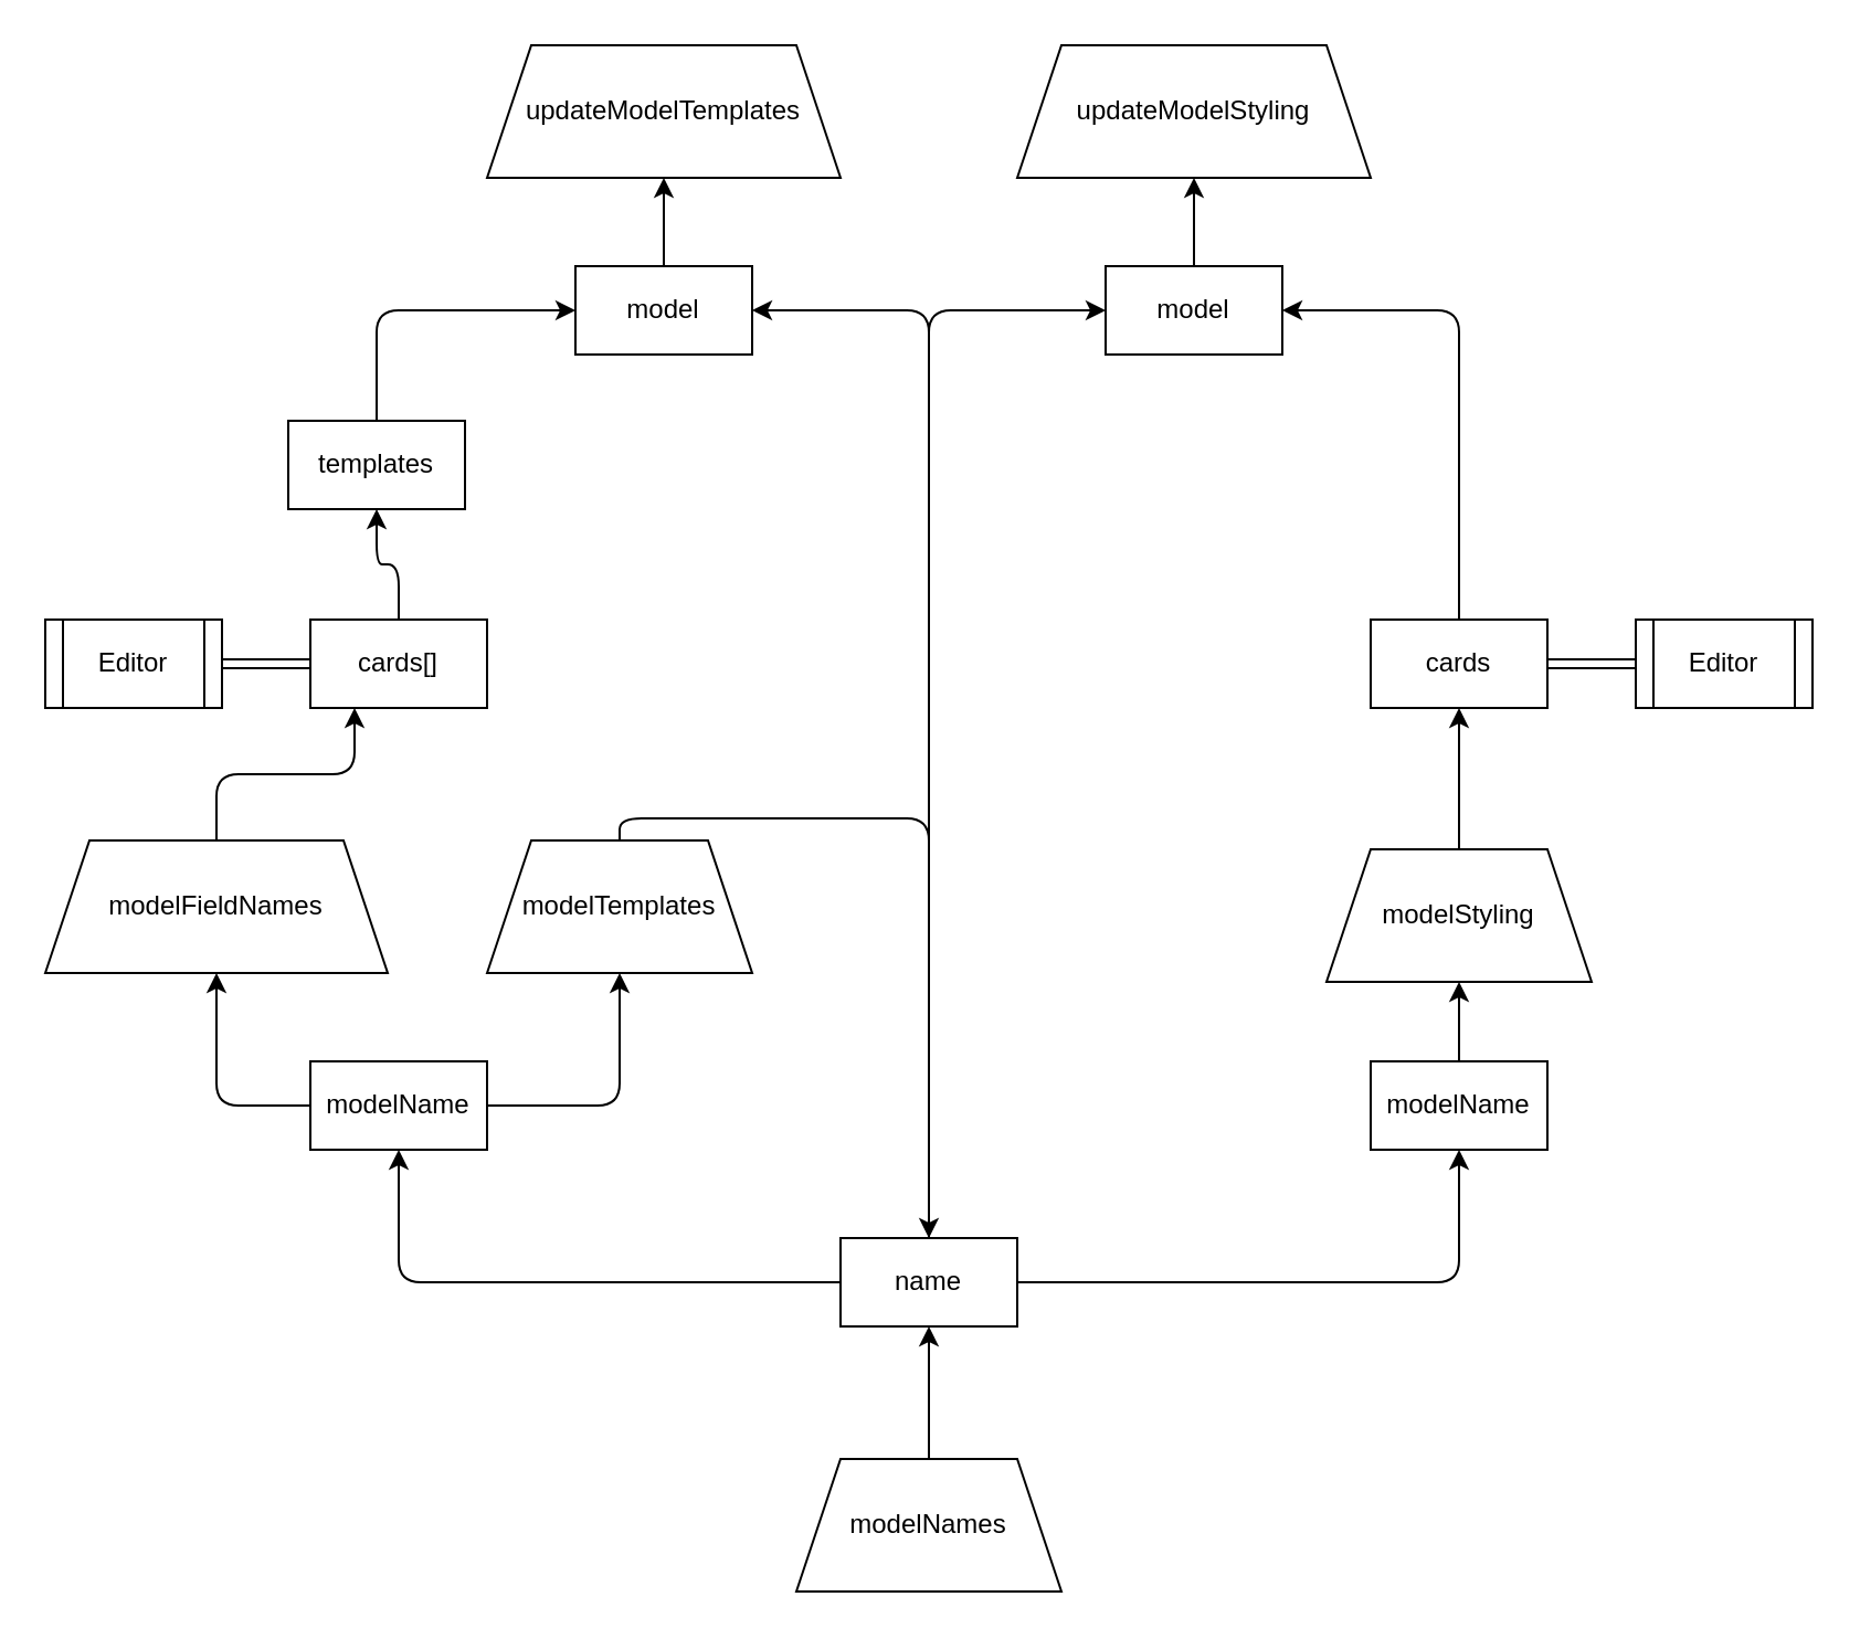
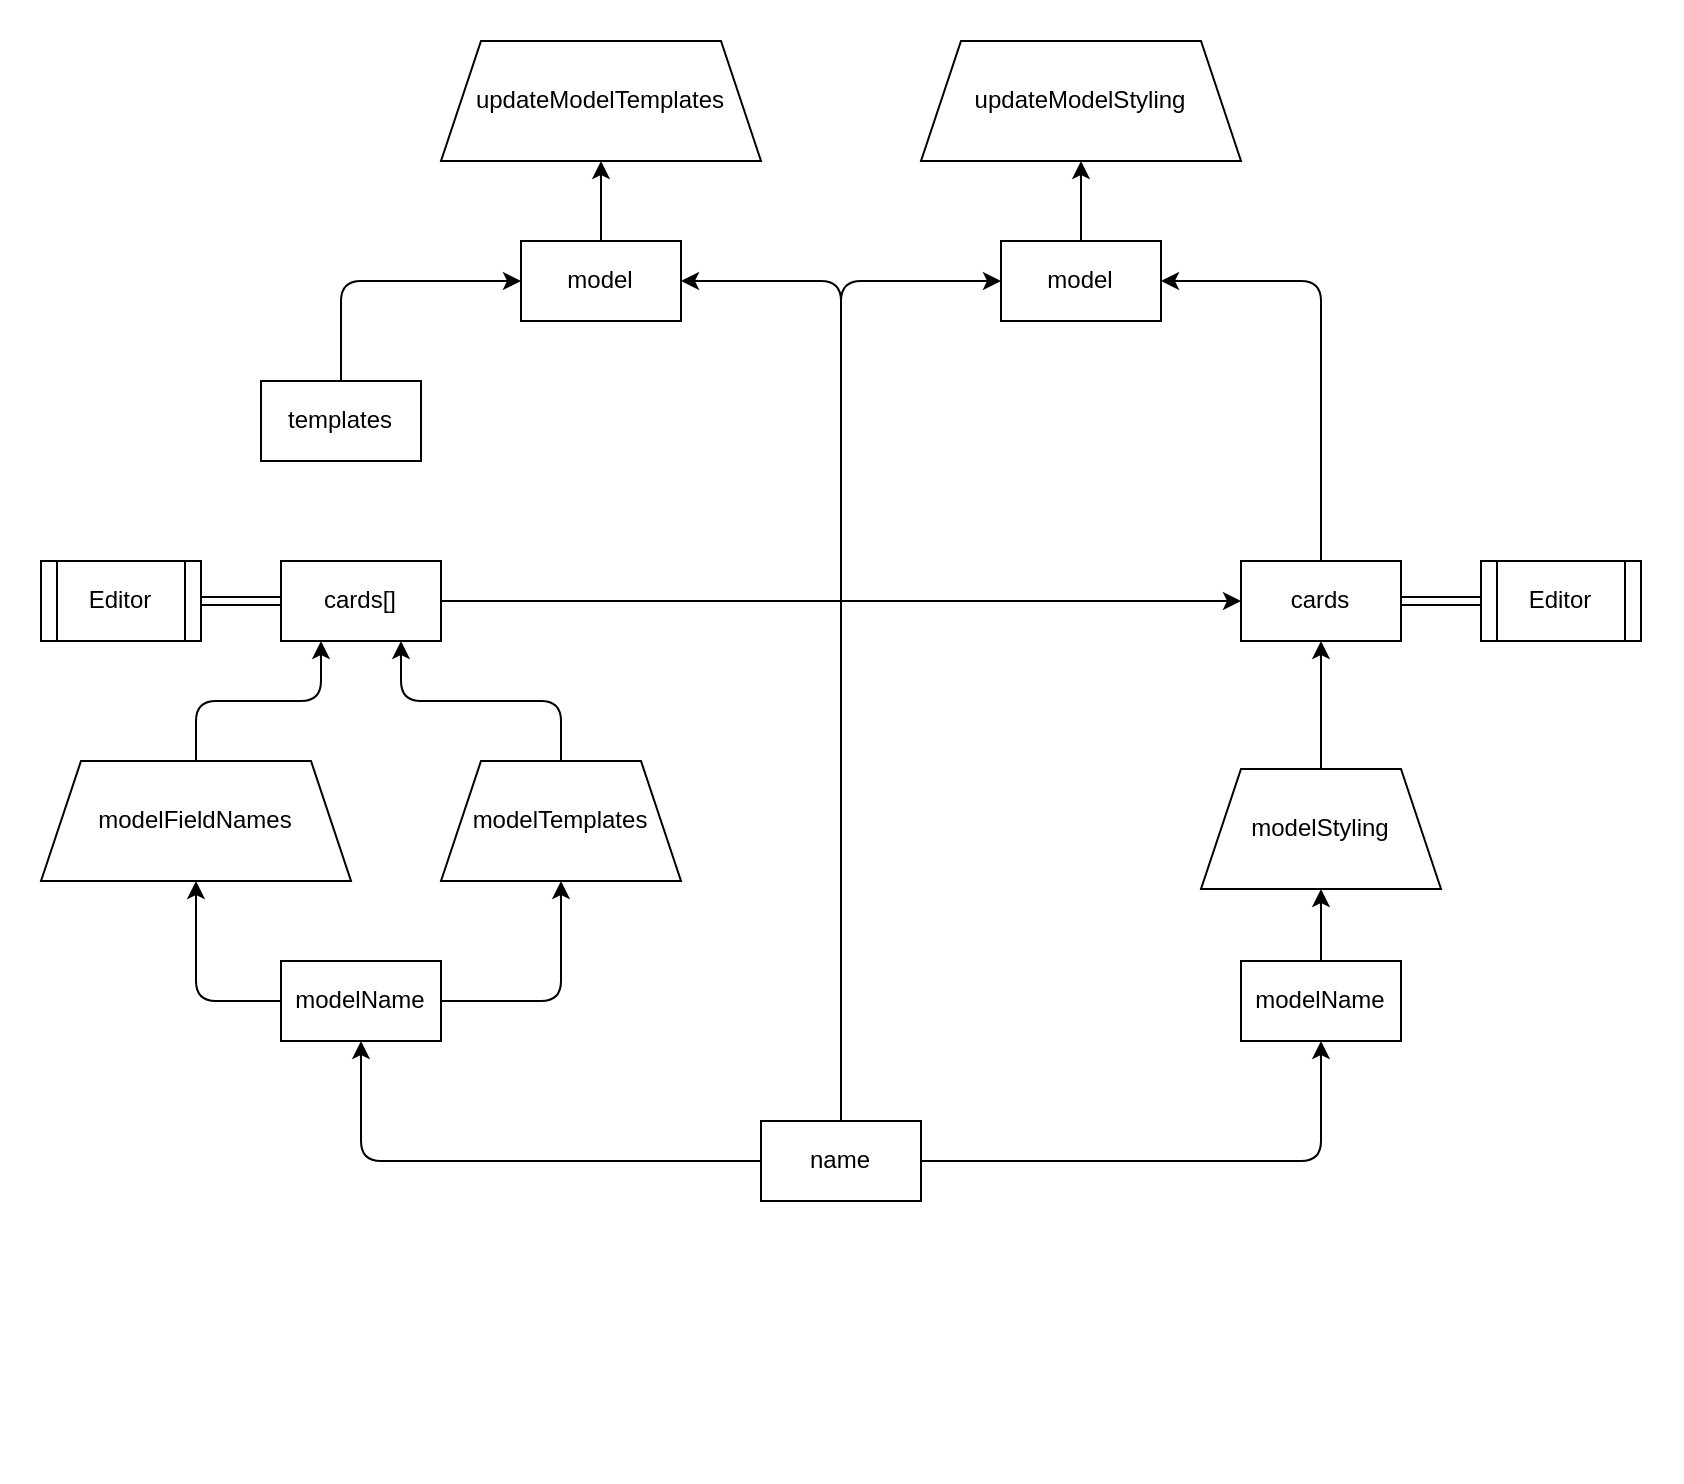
- <mxCell id="12" value="" style="edgeStyle=orthogonalEdgeStyle;html=1;" parent="1" source="14" target="11" edge="1"><mxGeometry relative="1" as="geometry" /></mxCell>
+ <mxCell id="12" value="" style="edgeStyle=orthogonalEdgeStyle;html=1;" parent="1" source="14" target="30" edge="1"><mxGeometry relative="1" as="geometry" /></mxCell>
- <mxCell id="16" style="edgeStyle=orthogonalEdgeStyle;html=1;exitX=0.5;exitY=0;exitDx=0;exitDy=0;" parent="1" source="17" target="9" edge="1"><mxGeometry relative="1" as="geometry" /></mxCell>
+ <mxCell id="16" style="edgeStyle=orthogonalEdgeStyle;html=1;exitX=0.5;exitY=0;exitDx=0;exitDy=0;entryX=0.75;entryY=1;entryDx=0;entryDy=0;" parent="1" source="17" target="14" edge="1"><mxGeometry relative="1" as="geometry" /></mxCell>
- <mxCell id="23" style="edgeStyle=orthogonalEdgeStyle;html=1;exitX=0.5;exitY=0;exitDx=0;exitDy=0;entryX=0.5;entryY=1;entryDx=0;entryDy=0;" parent="1" source="24" target="9" edge="1"><mxGeometry relative="1" as="geometry" /></mxCell>
- <mxCell id="24" value="modelNames" style="shape=trapezoid;perimeter=trapezoidPerimeter;whiteSpace=wrap;html=1;fixedSize=1;" parent="1" vertex="1"><mxGeometry x="360" y="660" width="120" height="60" as="geometry" /></mxCell>
